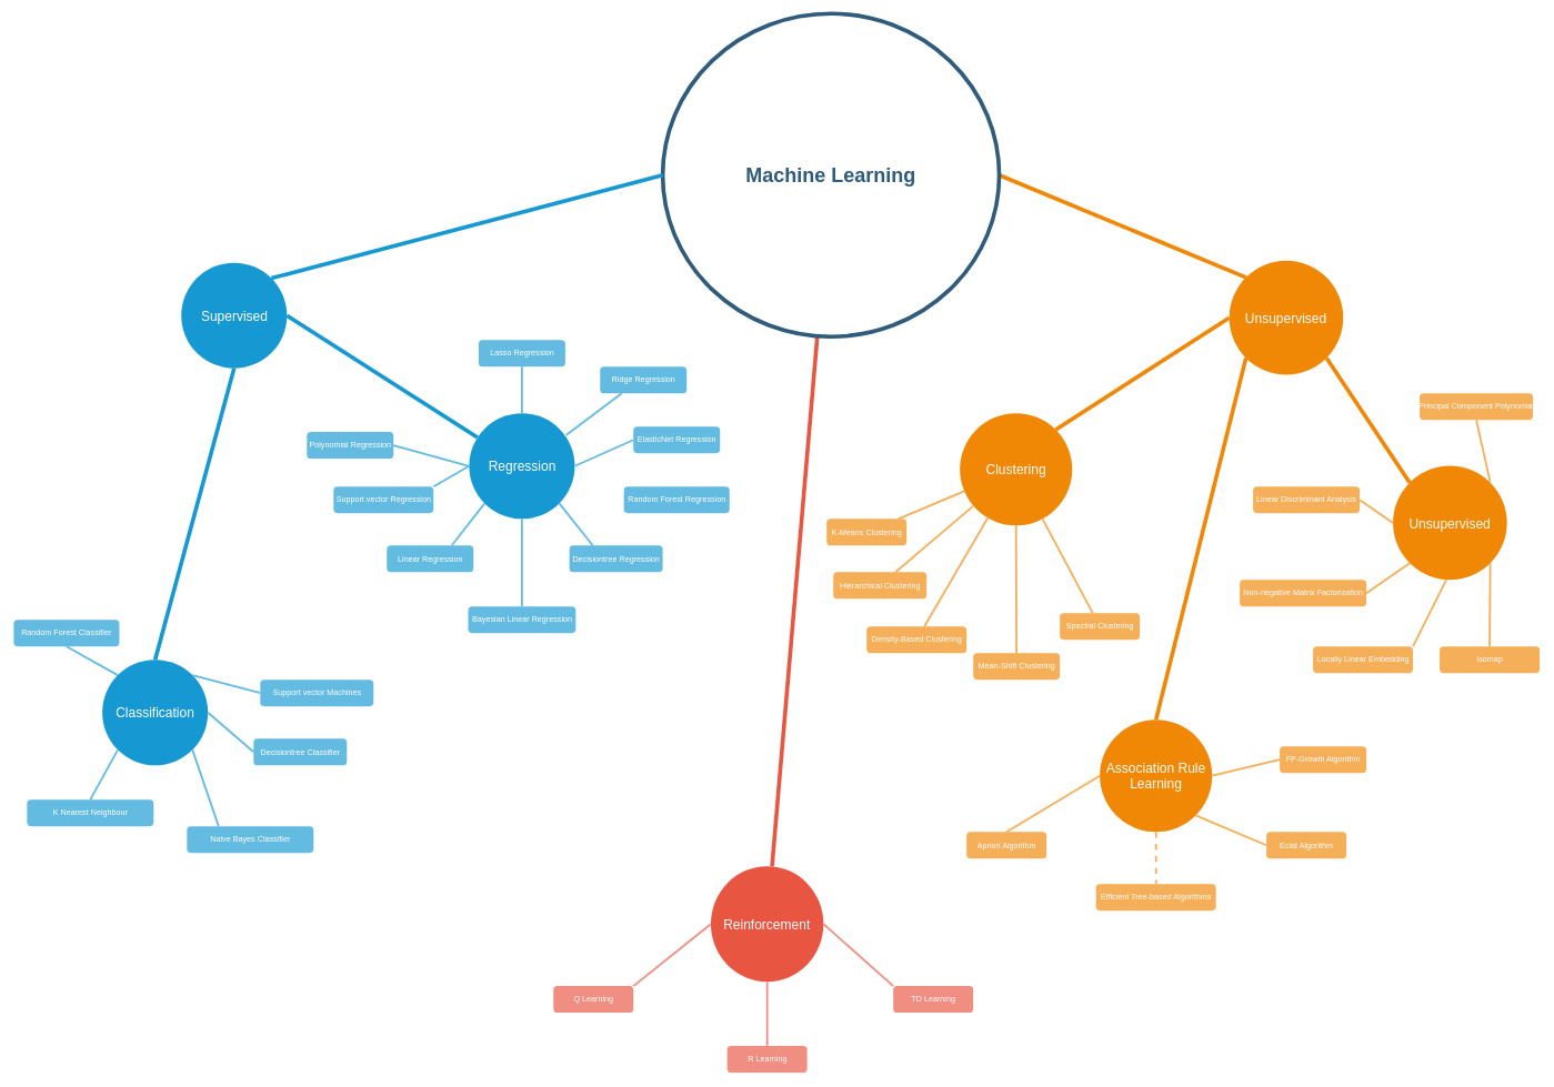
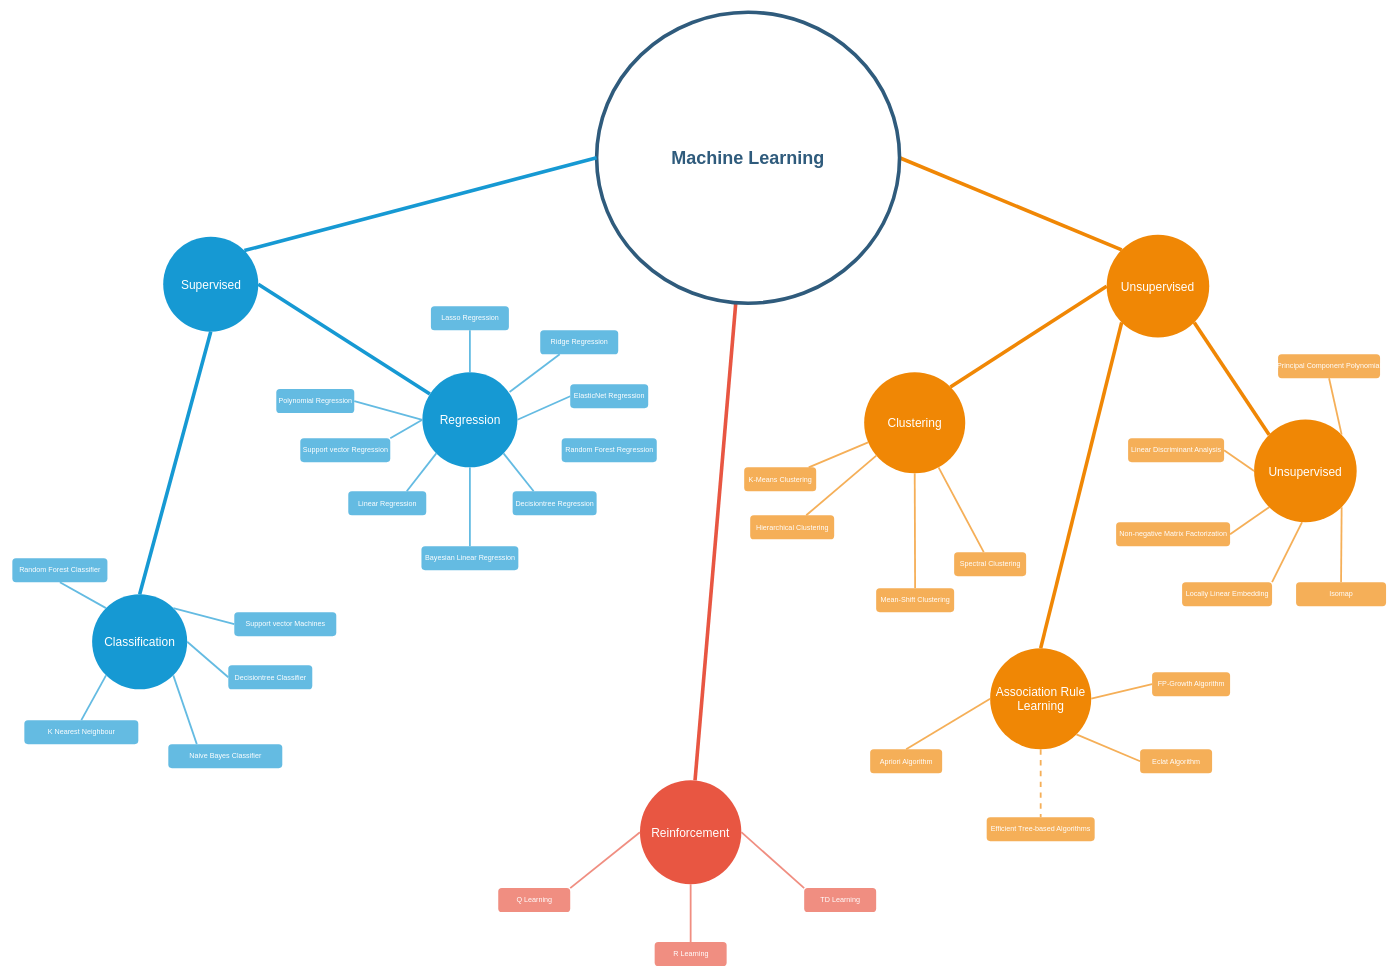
- <mxCell id="32" value="" style="edgeStyle=none;endArrow=none;strokeWidth=3;strokeColor=#F5AF58;html=1;" parent="1" source="3" target="27" edge="1"><mxGeometry x="3.5" y="21.5" width="100" height="100" as="geometry"><mxPoint x="620" y="629" as="sourcePoint" /><mxPoint x="720" y="529" as="targetPoint" /></mxGeometry></mxCell>
- <mxCell id="27" value="Density-Based Clustering" style="rounded=1;fillColor=#f5af58;strokeColor=none;strokeWidth=3;shadow=0;html=1;fontColor=#FFFFFF;" parent="1" vertex="1"><mxGeometry x="1300" y="940" width="150" height="40" as="geometry" /></mxCell>
- <mxCell id="63" value="Efficient Tree-based Algorithms" style="rounded=1;fillColor=#f5af58;strokeColor=none;strokeWidth=3;shadow=0;html=1;fontColor=#FFFFFF;" vertex="1" parent="1"><mxGeometry x="1644.25" y="1326.75" width="180" height="40" as="geometry" /></mxCell>
+ <mxCell id="63" value="Efficient Tree-based Algorithms" style="rounded=1;fillColor=#f5af58;strokeColor=none;strokeWidth=3;shadow=0;html=1;fontColor=#FFFFFF;" vertex="1" parent="1"><mxGeometry x="1644.25" y="1361.75" width="180" height="40" as="geometry" /></mxCell>
